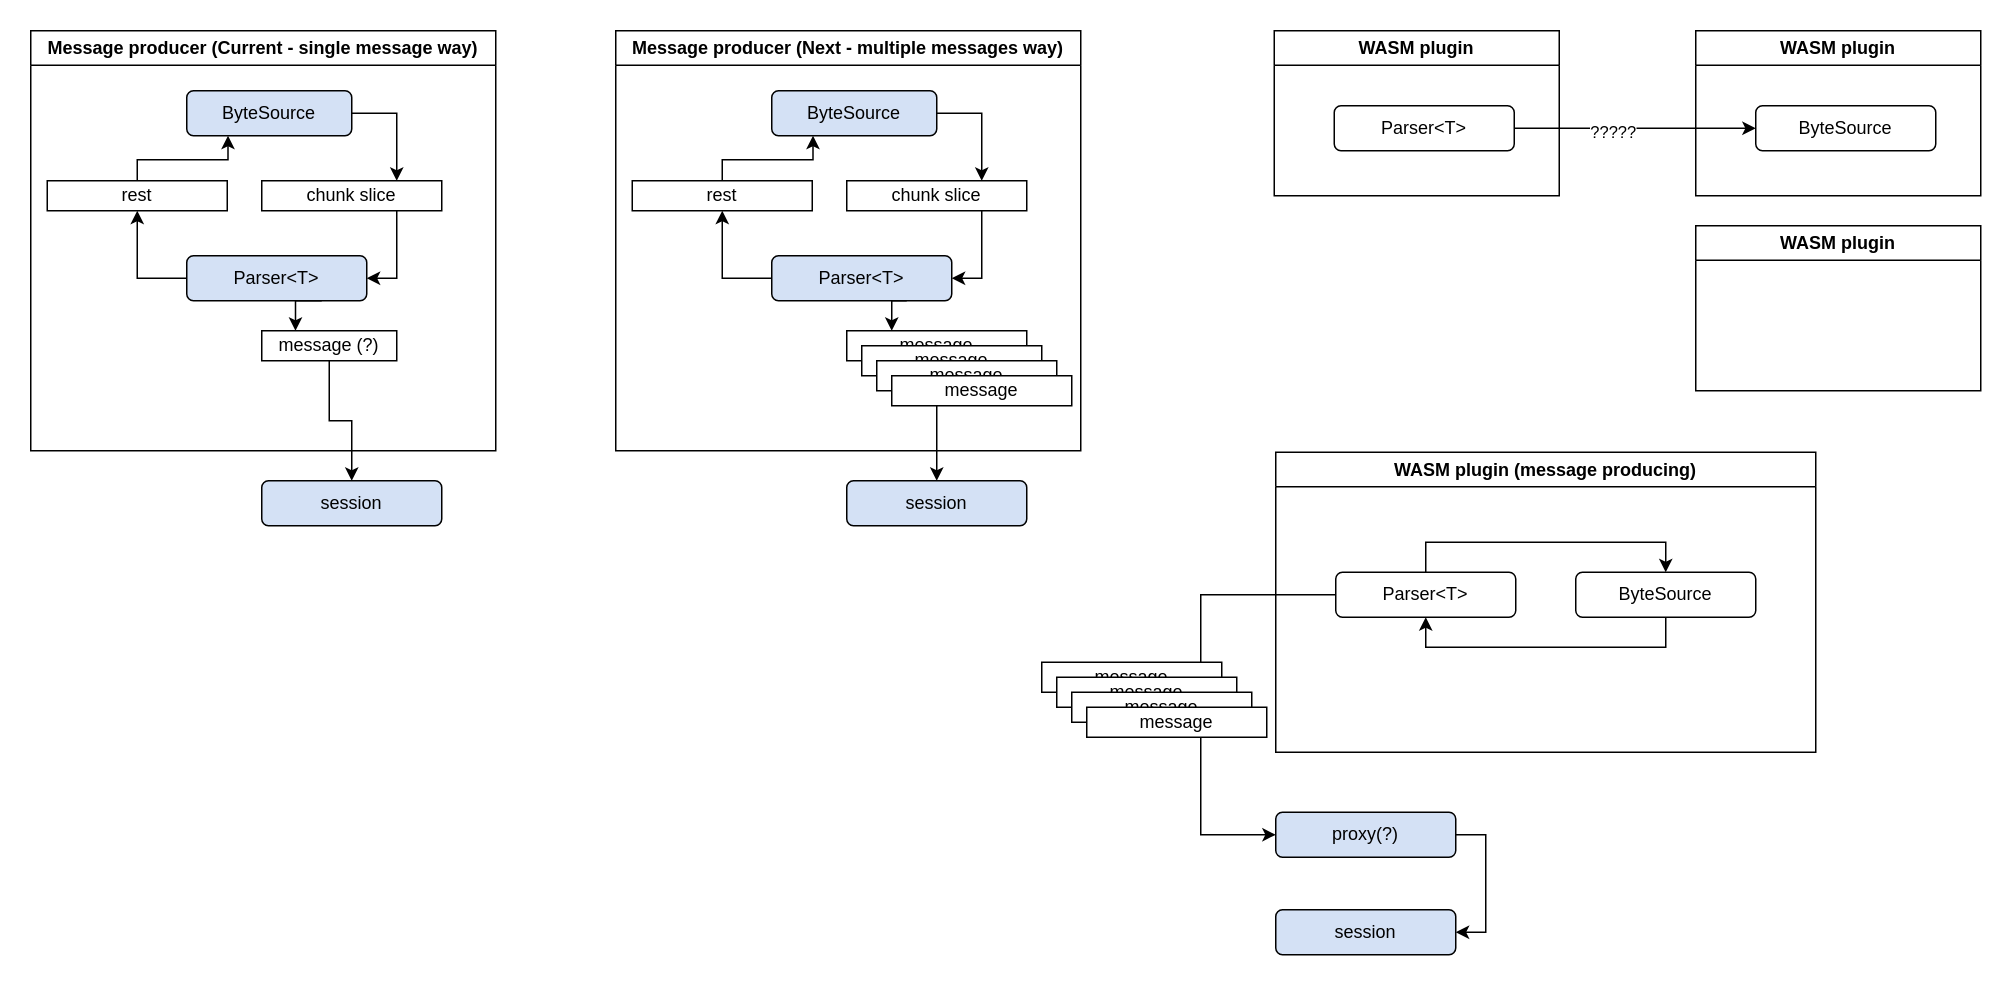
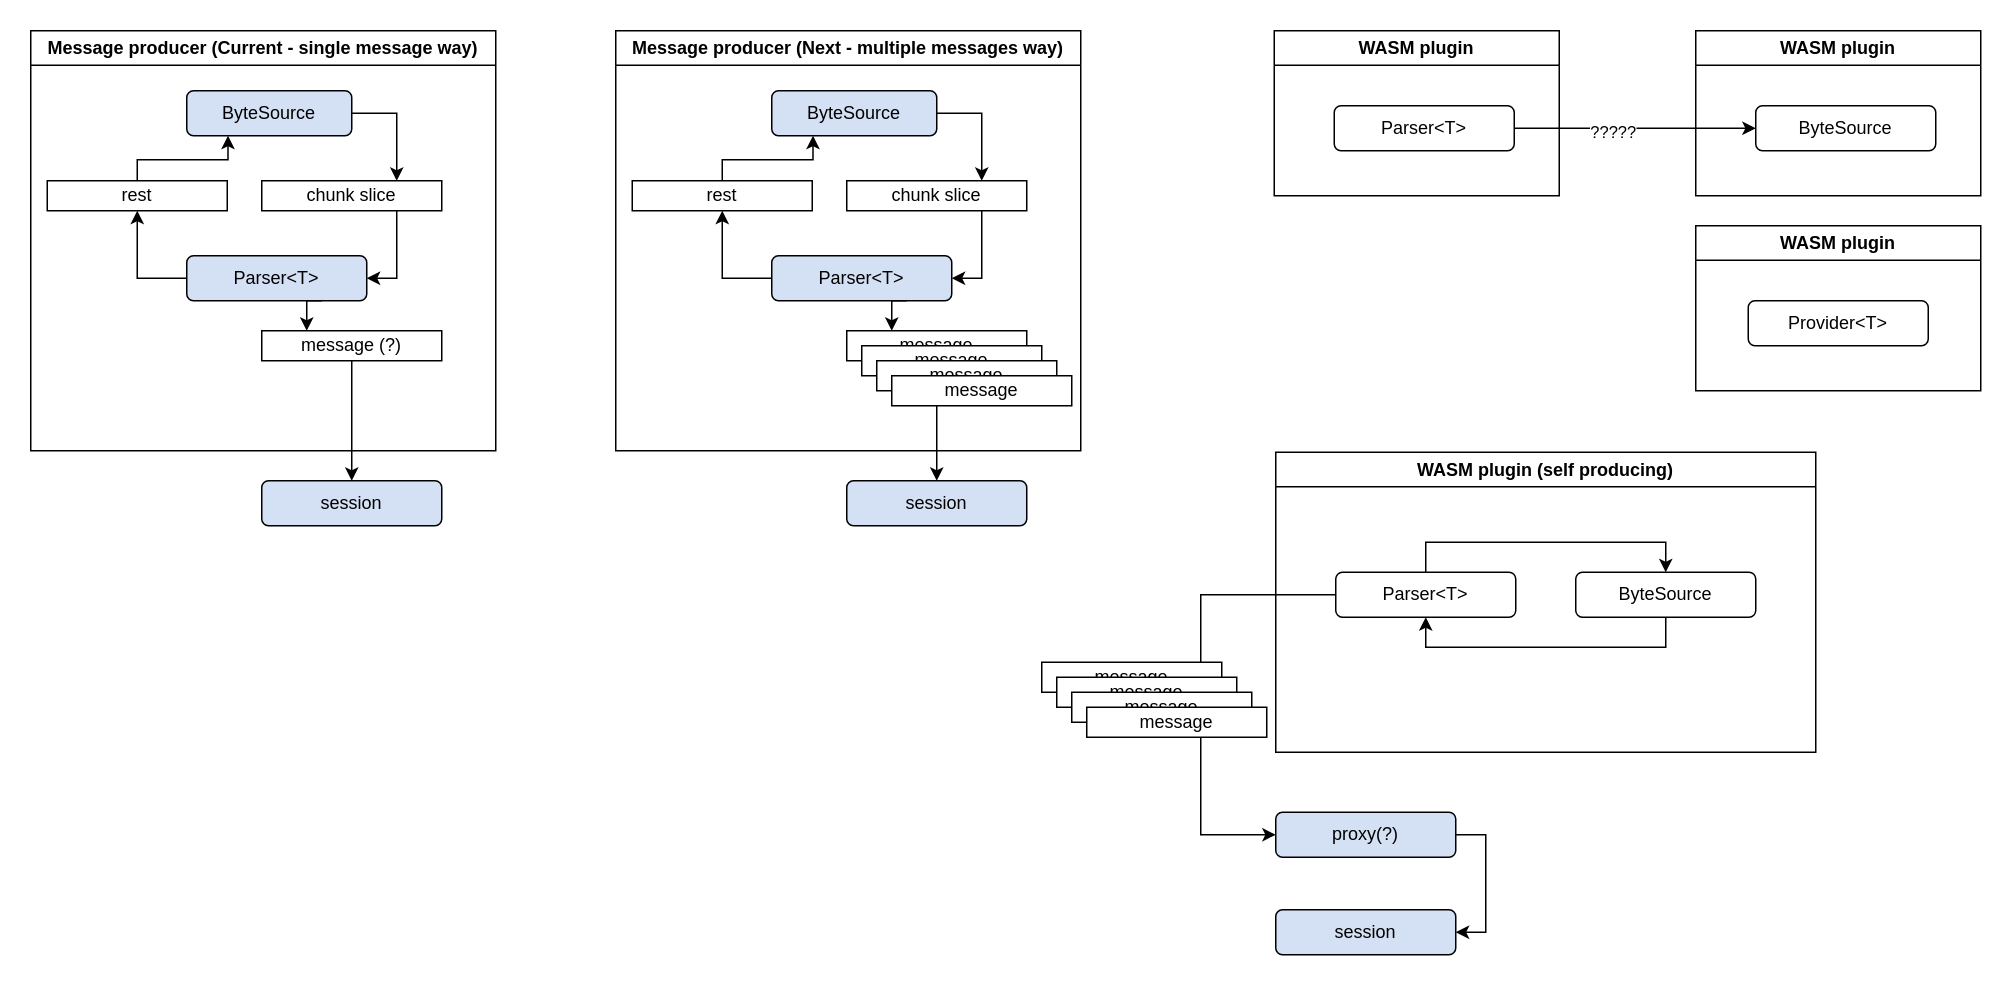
+ <mxCell id="51" value="Provider&amp;lt;T&amp;gt;" style="rounded=1;whiteSpace=wrap;html=1;" vertex="1" parent="50"><mxGeometry x="35" y="50" width="120" height="30" as="geometry" /></mxCell>
- <mxCell id="10" value="message (?)" style="rounded=0;whiteSpace=wrap;html=1;" vertex="1" parent="2"><mxGeometry x="154" y="200" width="90" height="20" as="geometry" /></mxCell>
+ <mxCell id="10" value="message (?)" style="rounded=0;whiteSpace=wrap;html=1;" vertex="1" parent="2"><mxGeometry x="154" y="200" width="120" height="20" as="geometry" /></mxCell>
- <mxCell id="15" value="WASM plugin (message producing)" style="swimlane;whiteSpace=wrap;html=1;" vertex="1" parent="1"><mxGeometry x="850" y="301" width="360" height="200" as="geometry" /></mxCell>
+ <mxCell id="15" value="WASM plugin (self producing)" style="swimlane;whiteSpace=wrap;html=1;" vertex="1" parent="1"><mxGeometry x="850" y="301" width="360" height="200" as="geometry" /></mxCell>
